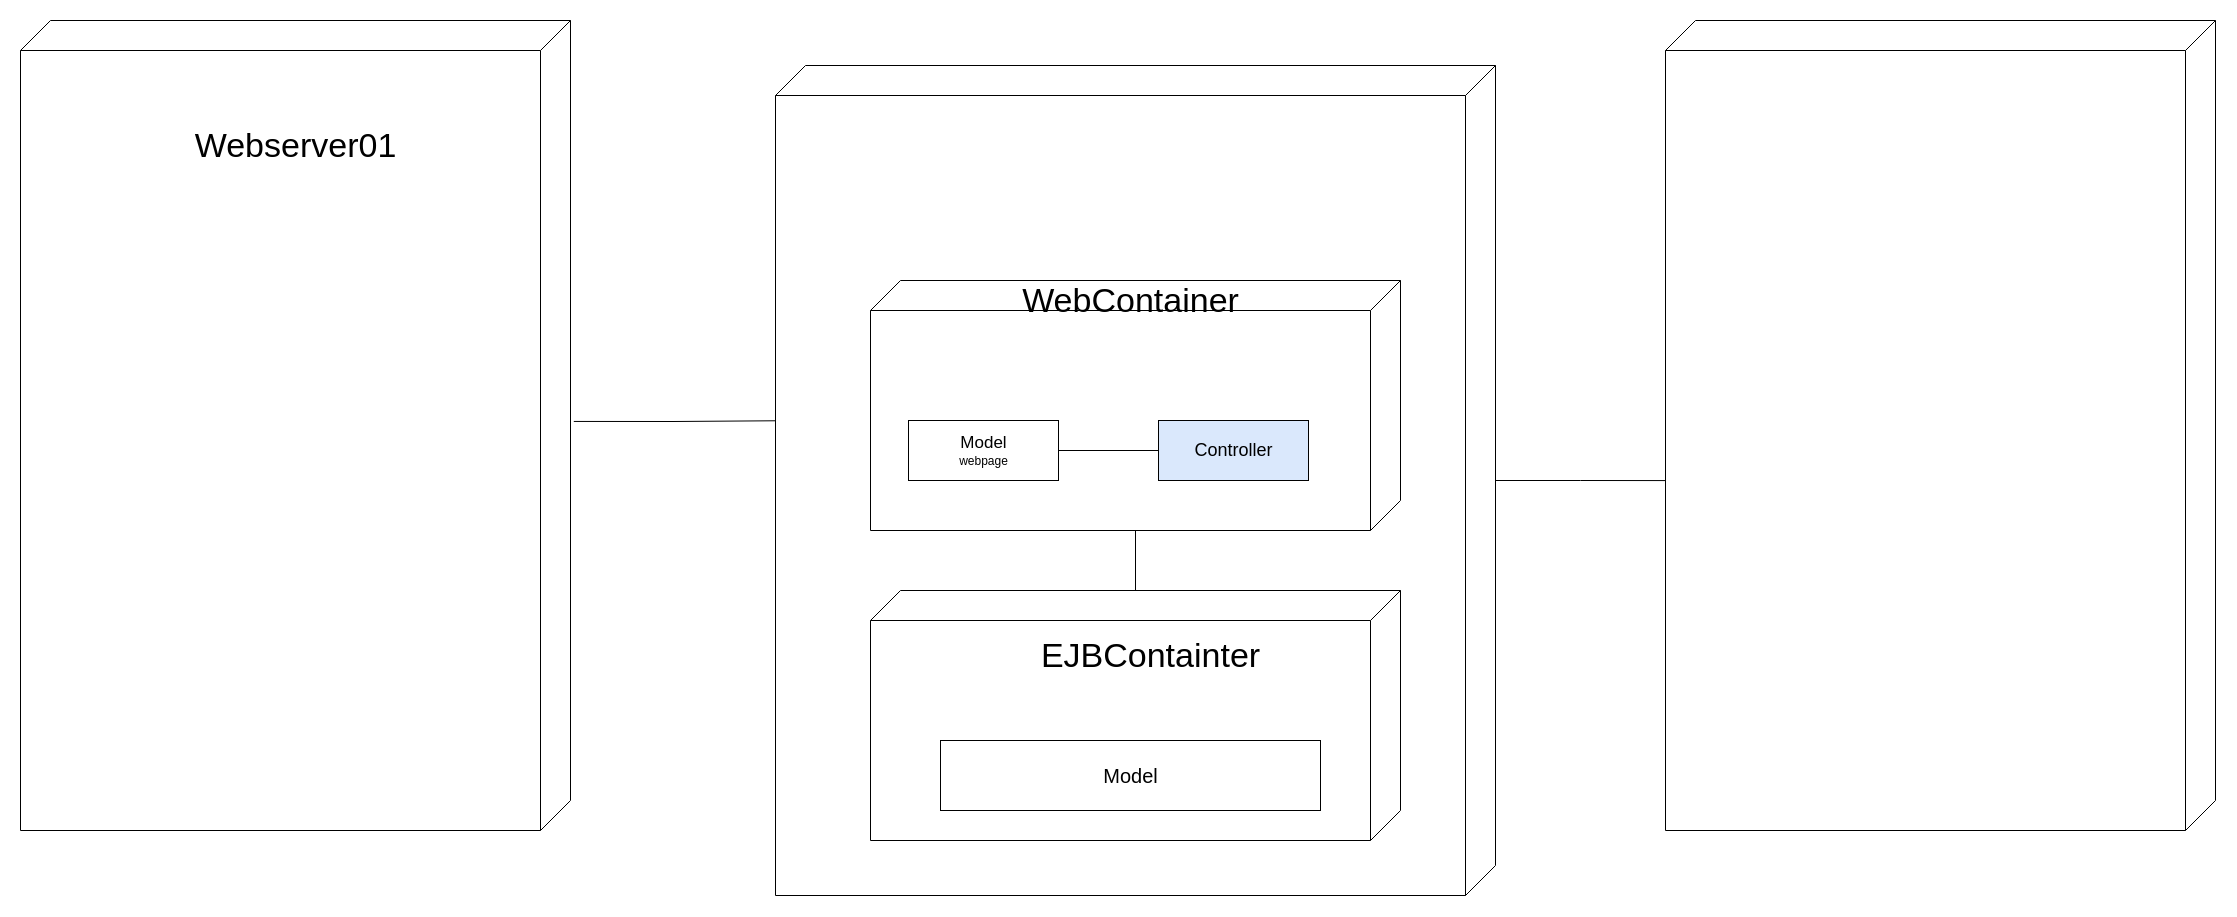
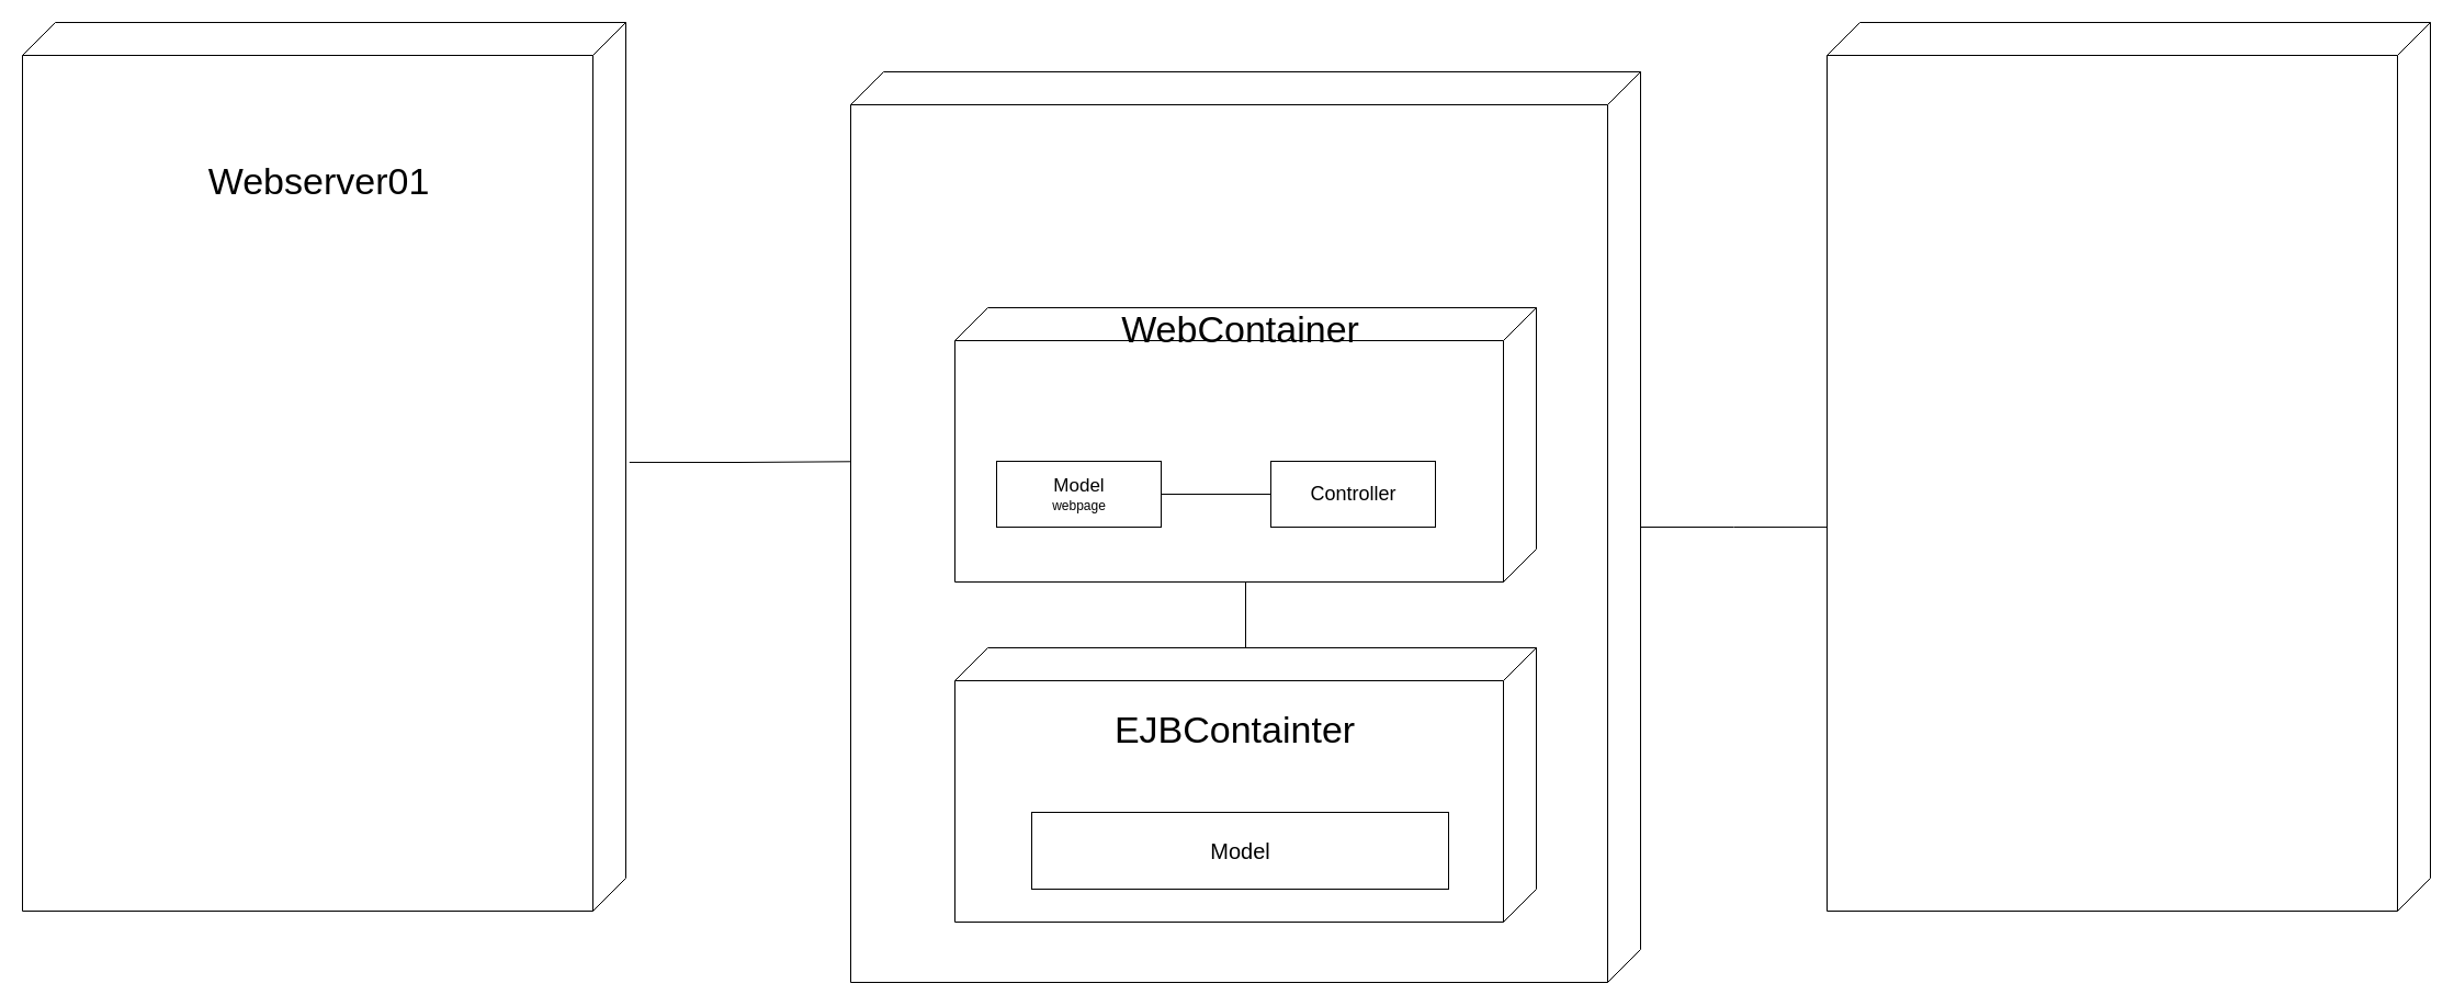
- <mxCell id="4" value="&lt;font style=&quot;font-size: 34px&quot;&gt;Webserver01&lt;/font&gt;" style="text;html=1;align=center;verticalAlign=middle;resizable=0;points=[];autosize=1;strokeColor=none;" parent="1" vertex="1"><mxGeometry x="185" y="130" width="220" height="30" as="geometry" /></mxCell>
+ <mxCell id="4" value="&lt;font style=&quot;font-size: 34px&quot;&gt;Webserver01&lt;/font&gt;" style="text;html=1;align=center;verticalAlign=middle;resizable=0;points=[];autosize=1;strokeColor=none;" parent="1" vertex="1"><mxGeometry x="180" y="150" width="220" height="30" as="geometry" /></mxCell>
- <mxCell id="14" value="&lt;font style=&quot;font-size: 18px&quot;&gt;Controller&lt;/font&gt;" style="html=1;fillColor=#dae8fc;" parent="1" vertex="1"><mxGeometry x="1158" y="420" width="150" height="60" as="geometry" /></mxCell>
+ <mxCell id="14" value="&lt;font style=&quot;font-size: 18px&quot;&gt;Controller&lt;/font&gt;" style="html=1;fillColor=#ffffff;" parent="1" vertex="1"><mxGeometry x="1158" y="420" width="150" height="60" as="geometry" /></mxCell>
- <mxCell id="16" value="&lt;span style=&quot;font-size: 34px&quot;&gt;EJBContainter&lt;/span&gt;" style="text;html=1;align=center;verticalAlign=middle;resizable=0;points=[];autosize=1;strokeColor=none;" parent="1" vertex="1"><mxGeometry x="1035" y="640" width="230" height="30" as="geometry" /></mxCell>
+ <mxCell id="16" value="&lt;span style=&quot;font-size: 34px&quot;&gt;EJBContainter&lt;/span&gt;" style="text;html=1;align=center;verticalAlign=middle;resizable=0;points=[];autosize=1;strokeColor=none;" parent="1" vertex="1"><mxGeometry x="1010" y="650" width="230" height="30" as="geometry" /></mxCell>
